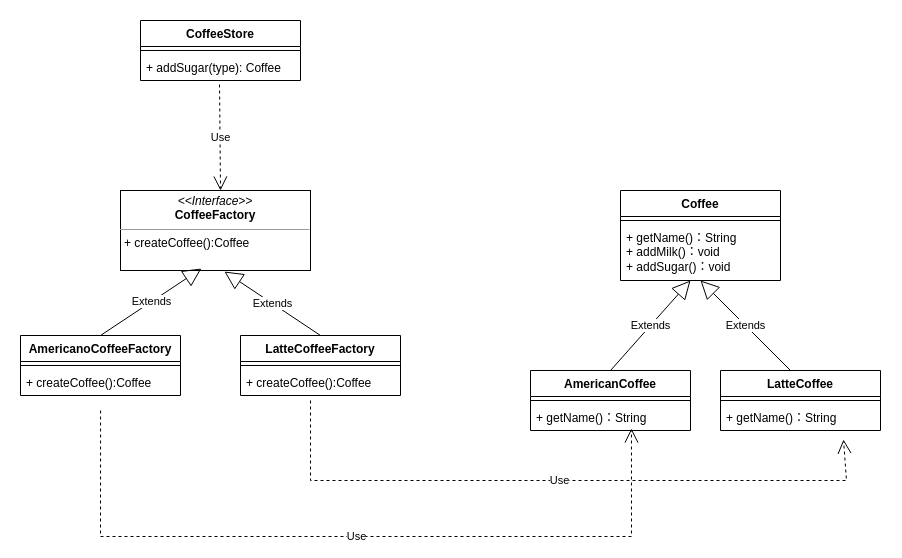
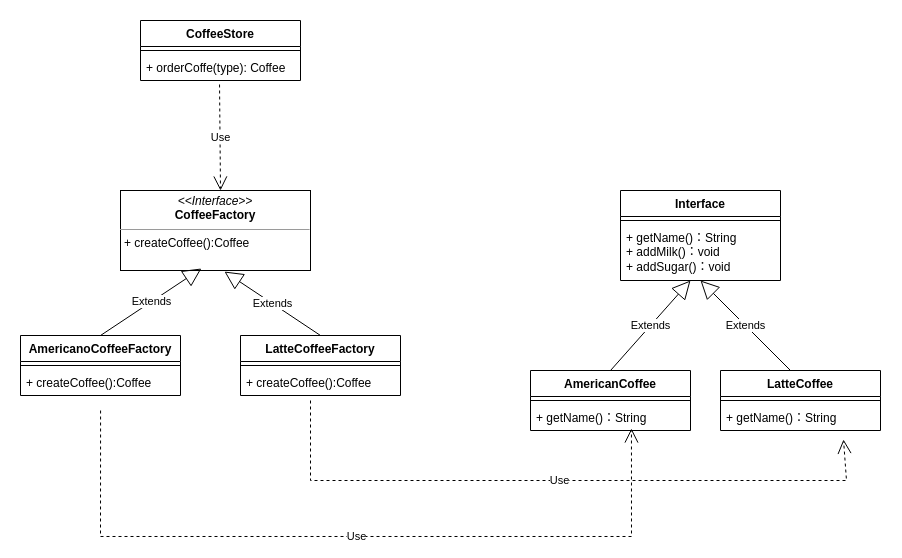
- <mxCell id="15" value="+ addSugar(type): Coffee" style="text;strokeColor=none;fillColor=none;align=left;verticalAlign=top;spacingLeft=4;spacingRight=4;overflow=hidden;rotatable=0;points=[[0,0.5],[1,0.5]];portConstraint=eastwest;whiteSpace=wrap;html=1;" vertex="1" parent="13"><mxGeometry y="34" width="160" height="26" as="geometry" /></mxCell>
+ <mxCell id="15" value="+ orderCoffe(type): Coffee" style="text;strokeColor=none;fillColor=none;align=left;verticalAlign=top;spacingLeft=4;spacingRight=4;overflow=hidden;rotatable=0;points=[[0,0.5],[1,0.5]];portConstraint=eastwest;whiteSpace=wrap;html=1;" vertex="1" parent="13"><mxGeometry y="34" width="160" height="26" as="geometry" /></mxCell>
- <mxCell id="2" value="Coffee" style="swimlane;fontStyle=1;align=center;verticalAlign=top;childLayout=stackLayout;horizontal=1;startSize=26;horizontalStack=0;resizeParent=1;resizeParentMax=0;resizeLast=0;collapsible=1;marginBottom=0;whiteSpace=wrap;html=1;" vertex="1" parent="1"><mxGeometry x="620" y="190" width="160" height="90" as="geometry" /></mxCell>
+ <mxCell id="2" value="Interface" style="swimlane;fontStyle=1;align=center;verticalAlign=top;childLayout=stackLayout;horizontal=1;startSize=26;horizontalStack=0;resizeParent=1;resizeParentMax=0;resizeLast=0;collapsible=1;marginBottom=0;whiteSpace=wrap;html=1;" vertex="1" parent="1"><mxGeometry x="620" y="190" width="160" height="90" as="geometry" /></mxCell>
